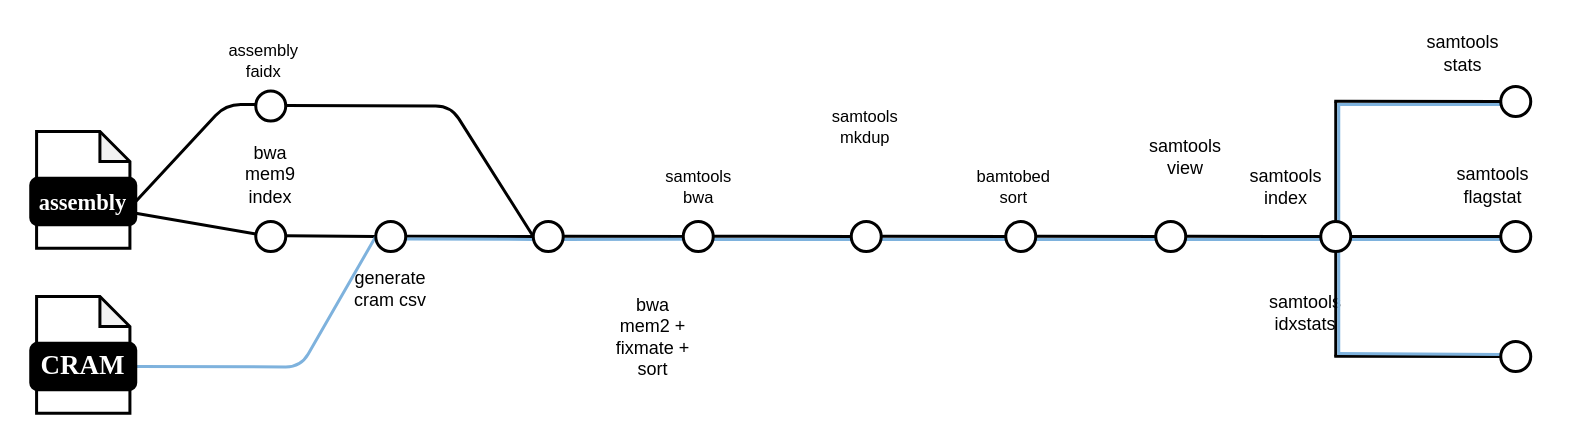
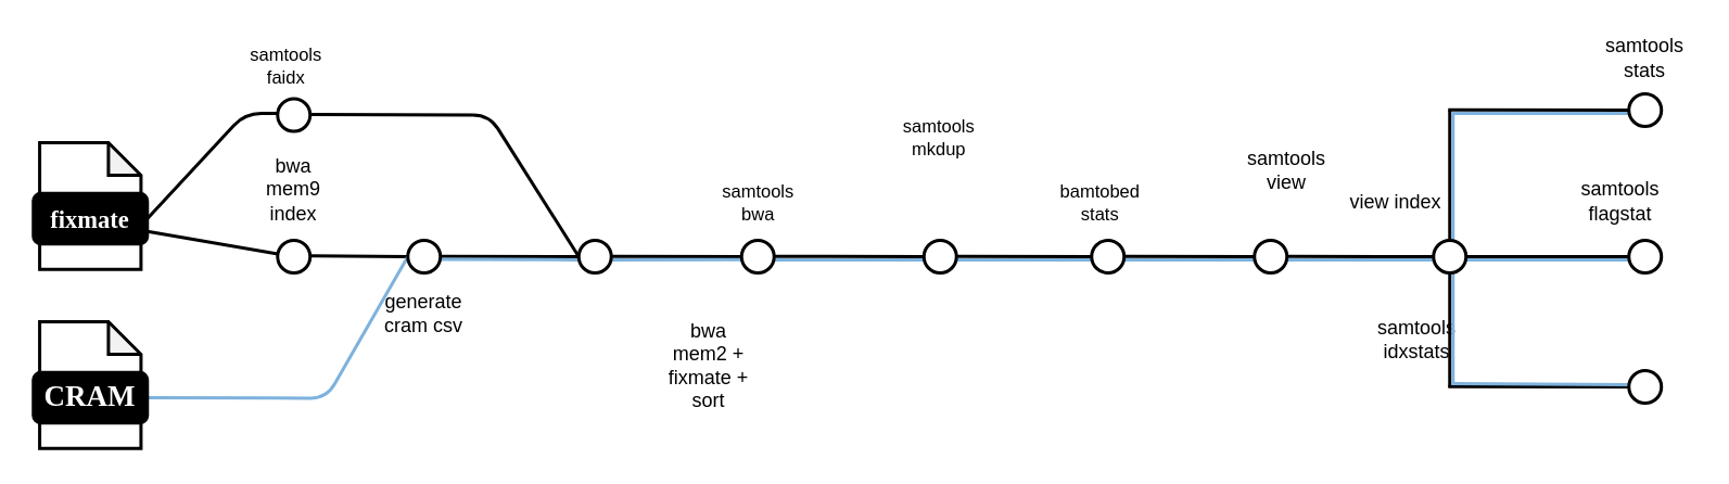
- <mxCell id="15" value="samtools stats" style="text;html=1;strokeColor=none;fillColor=none;align=center;verticalAlign=middle;whiteSpace=wrap;rounded=0;" vertex="1" parent="1"><mxGeometry x="945" y="20" width="60" height="30" as="geometry" /></mxCell>
+ <mxCell id="15" value="samtools stats" style="text;html=1;strokeColor=none;fillColor=none;align=center;verticalAlign=middle;whiteSpace=wrap;rounded=0;" vertex="1" parent="1"><mxGeometry x="980" y="20" width="60" height="30" as="geometry" /></mxCell>
- <mxCell id="10" value="assembly &lt;br&gt;faidx" style="text;html=1;align=center;verticalAlign=middle;resizable=0;points=[];autosize=1;strokeColor=none;fillColor=none;fontSize=11;fontFamily=Helvetica;fontColor=default;" vertex="1" parent="1"><mxGeometry x="140" y="20" width="70" height="40" as="geometry" /></mxCell>
+ <mxCell id="10" value="samtools &lt;br&gt;faidx" style="text;html=1;align=center;verticalAlign=middle;resizable=0;points=[];autosize=1;strokeColor=none;fillColor=none;fontSize=11;fontFamily=Helvetica;fontColor=default;" vertex="1" parent="1"><mxGeometry x="140" y="20" width="70" height="40" as="geometry" /></mxCell>
- <mxCell id="12" value="bamtobed &lt;br&gt;sort" style="text;html=1;align=center;verticalAlign=middle;resizable=0;points=[];autosize=1;strokeColor=none;fillColor=none;fontSize=11;fontFamily=Helvetica;fontColor=default;" vertex="1" parent="1"><mxGeometry x="640" y="104" width="70" height="40" as="geometry" /></mxCell>
+ <mxCell id="12" value="bamtobed &lt;br&gt;stats" style="text;html=1;align=center;verticalAlign=middle;resizable=0;points=[];autosize=1;strokeColor=none;fillColor=none;fontSize=11;fontFamily=Helvetica;fontColor=default;" vertex="1" parent="1"><mxGeometry x="640" y="104" width="70" height="40" as="geometry" /></mxCell>
- <mxCell id="14" value="samtools index" style="text;html=1;strokeColor=none;fillColor=none;align=center;verticalAlign=middle;whiteSpace=wrap;rounded=0;" vertex="1" parent="1"><mxGeometry x="827" y="109" width="60" height="30" as="geometry" /></mxCell>
+ <mxCell id="14" value="view index" style="text;html=1;strokeColor=none;fillColor=none;align=center;verticalAlign=middle;whiteSpace=wrap;rounded=0;" vertex="1" parent="1"><mxGeometry x="827" y="109" width="60" height="30" as="geometry" /></mxCell>
- <mxCell id="4" value="&lt;font data-font-src=&quot;https://fonts.googleapis.com/css?family=Maven+Pro&quot; face=&quot;Maven Pro&quot; color=&quot;#ffffff&quot;&gt;&lt;b&gt;&lt;font style=&quot;font-size: 15px;&quot;&gt;assembly&lt;/font&gt;&lt;/b&gt;&lt;/font&gt;" style="rounded=1;whiteSpace=wrap;html=1;strokeWidth=2;fillColor=#000000;" vertex="1" parent="2"><mxGeometry y="31.112" width="70" height="31.112" as="geometry" /></mxCell>
+ <mxCell id="4" value="&lt;font data-font-src=&quot;https://fonts.googleapis.com/css?family=Maven+Pro&quot; face=&quot;Maven Pro&quot; color=&quot;#ffffff&quot;&gt;&lt;b&gt;&lt;font style=&quot;font-size: 15px;&quot;&gt;fixmate&lt;/font&gt;&lt;/b&gt;&lt;/font&gt;" style="rounded=1;whiteSpace=wrap;html=1;strokeWidth=2;fillColor=#000000;" vertex="1" parent="2"><mxGeometry y="31.112" width="70" height="31.112" as="geometry" /></mxCell>
